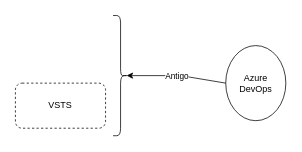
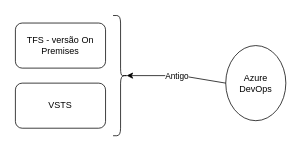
+ <mxCell id="4" value="TFS - versão On Premises" style="rounded=1;whiteSpace=wrap;html=1;" vertex="1" parent="1"><mxGeometry x="20" y="30" width="120" height="60" as="geometry" /></mxCell>
- <mxCell id="3" value="VSTS" style="rounded=1;whiteSpace=wrap;html=1;dashed=1;" vertex="1" parent="1"><mxGeometry x="20" y="110" width="120" height="60" as="geometry" /></mxCell>
+ <mxCell id="3" value="VSTS" style="rounded=1;whiteSpace=wrap;html=1;" vertex="1" parent="1"><mxGeometry x="20" y="110" width="120" height="60" as="geometry" /></mxCell>
